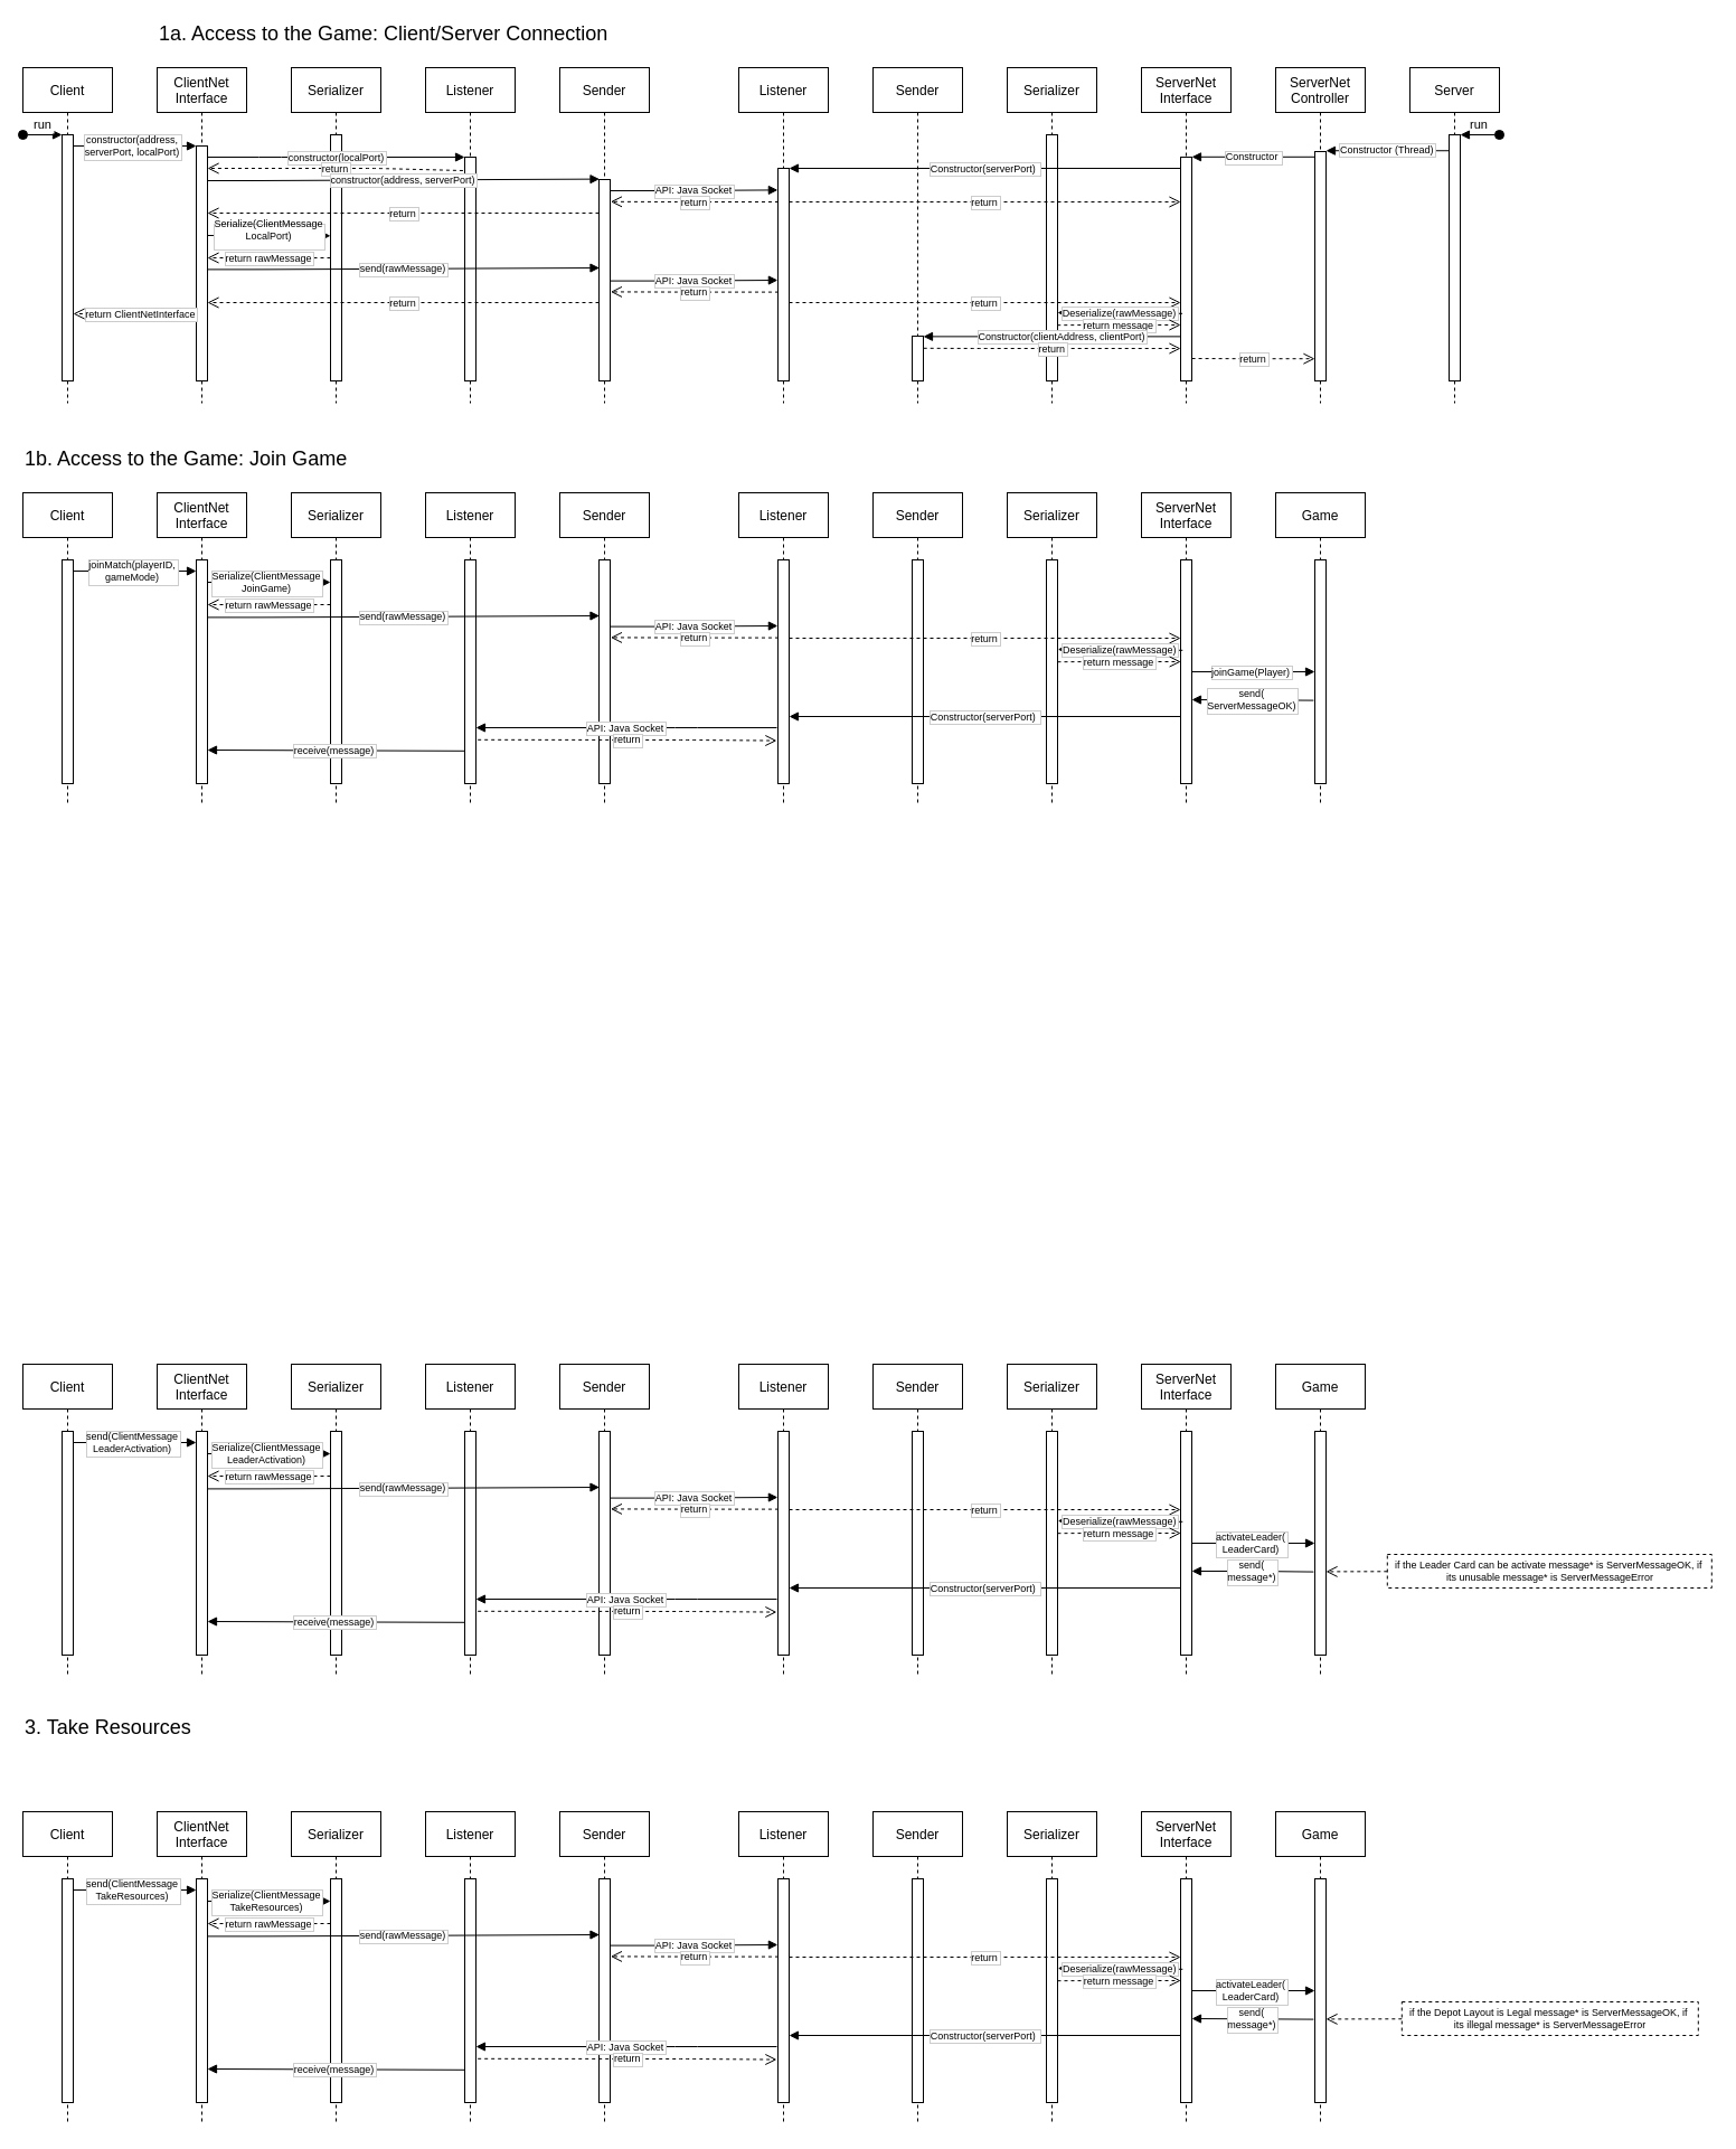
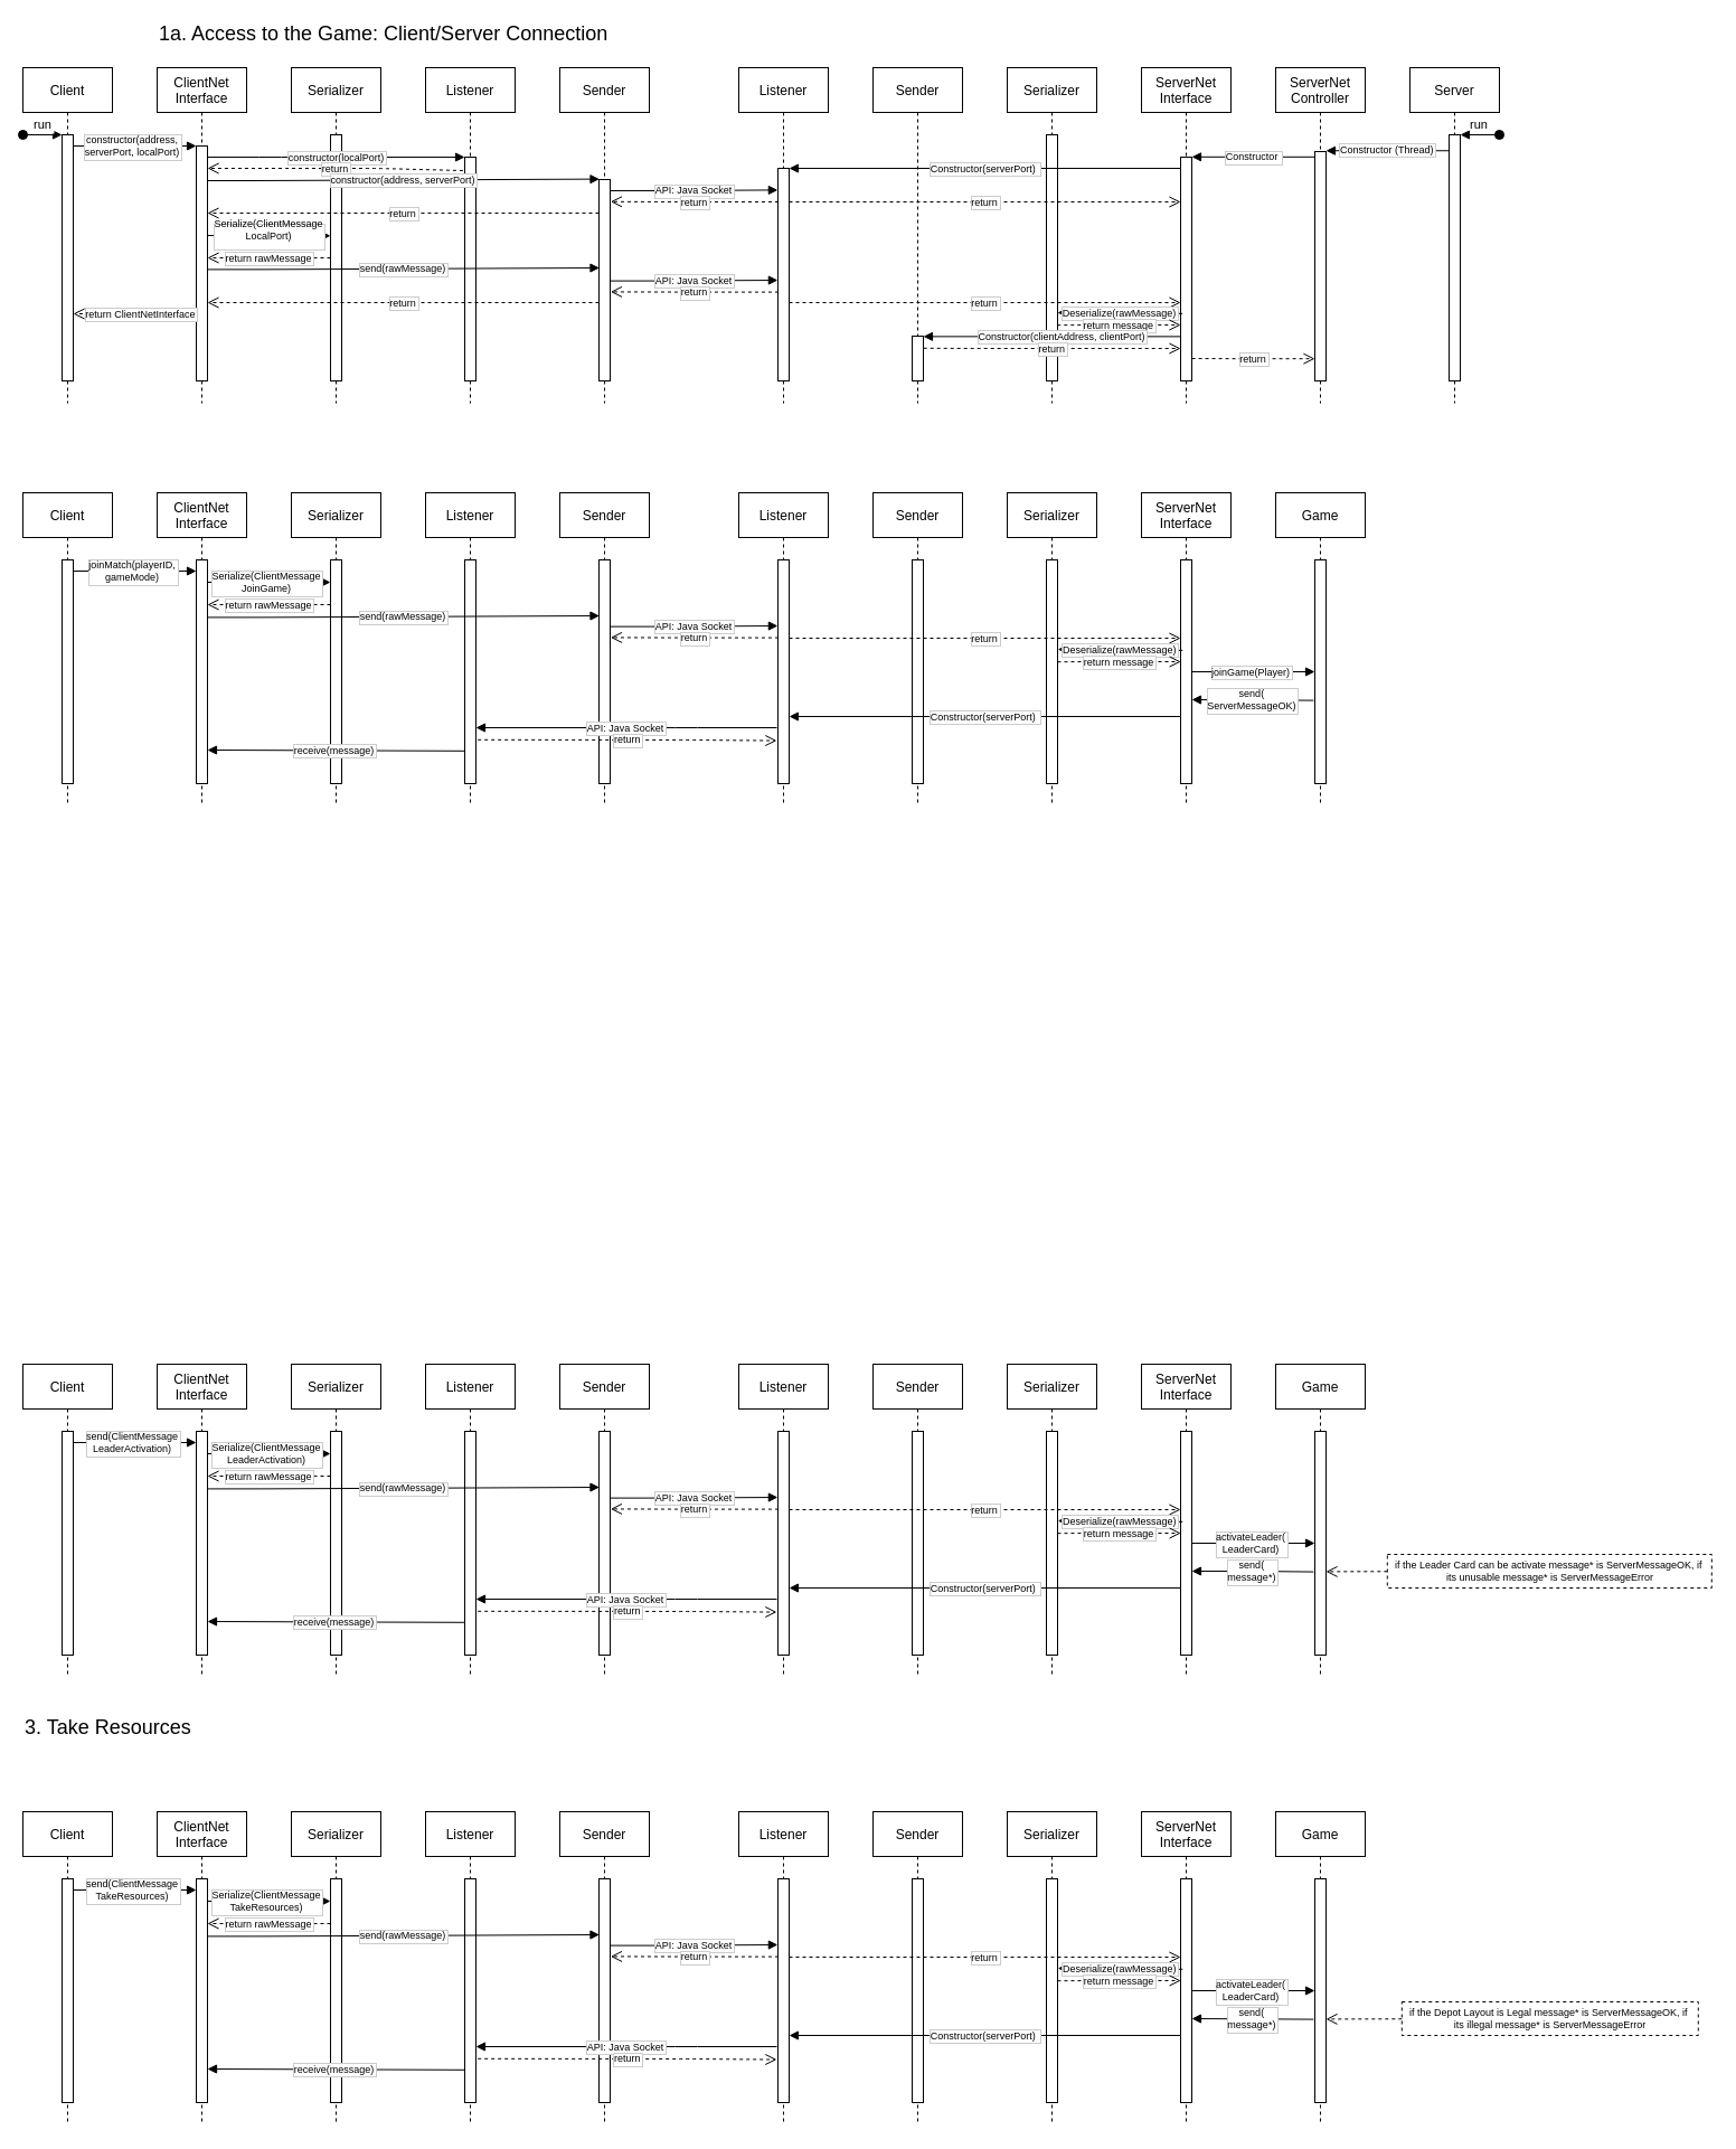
- <mxCell id="54" value="&lt;span style=&quot;font-size: 18px&quot;&gt;1b. Access to the Game: Join Game&lt;/span&gt;" style="text;html=1;strokeColor=none;fillColor=none;align=left;verticalAlign=middle;whiteSpace=wrap;" vertex="1" parent="1"><mxGeometry x="20" y="400" width="1020" height="20" as="geometry" /></mxCell>
